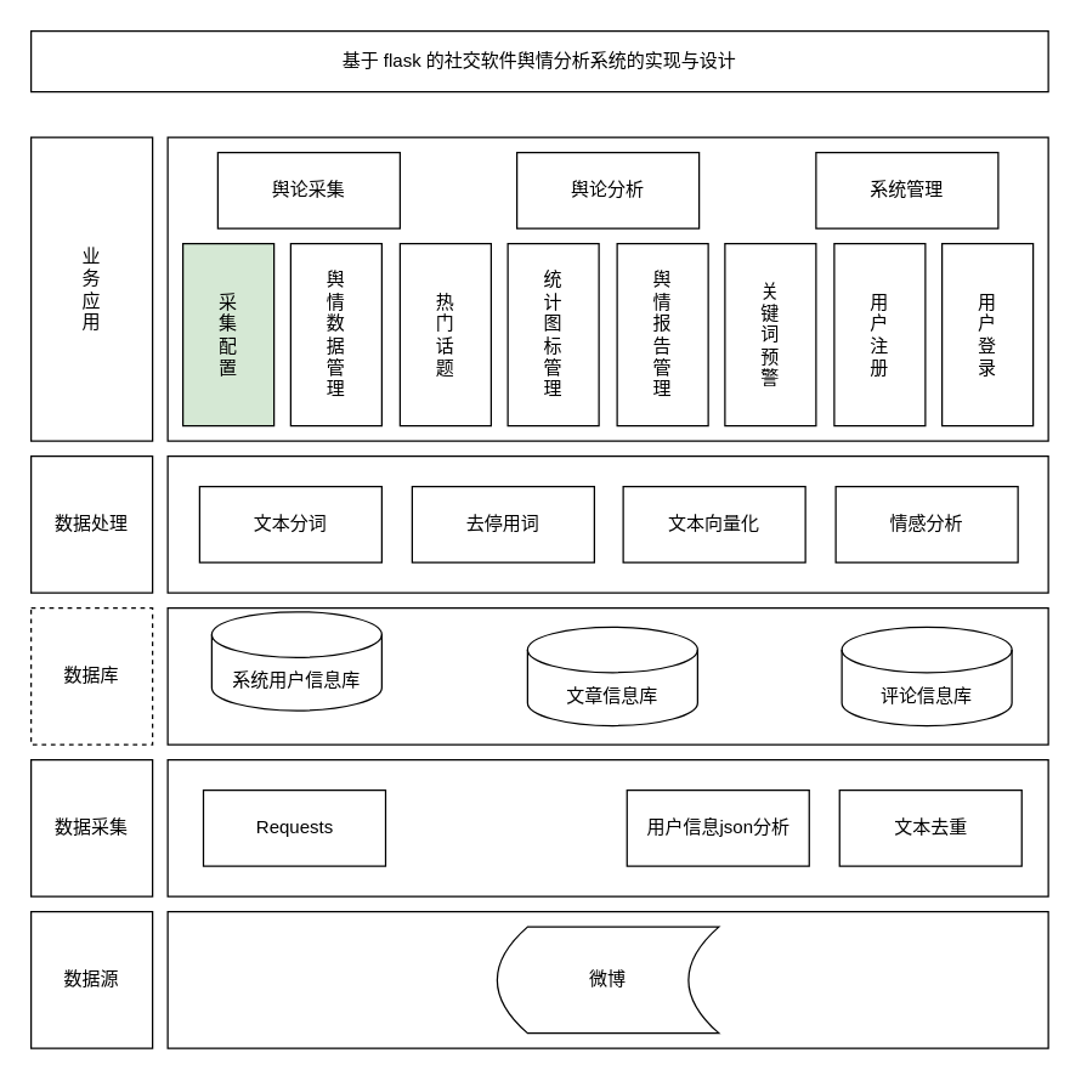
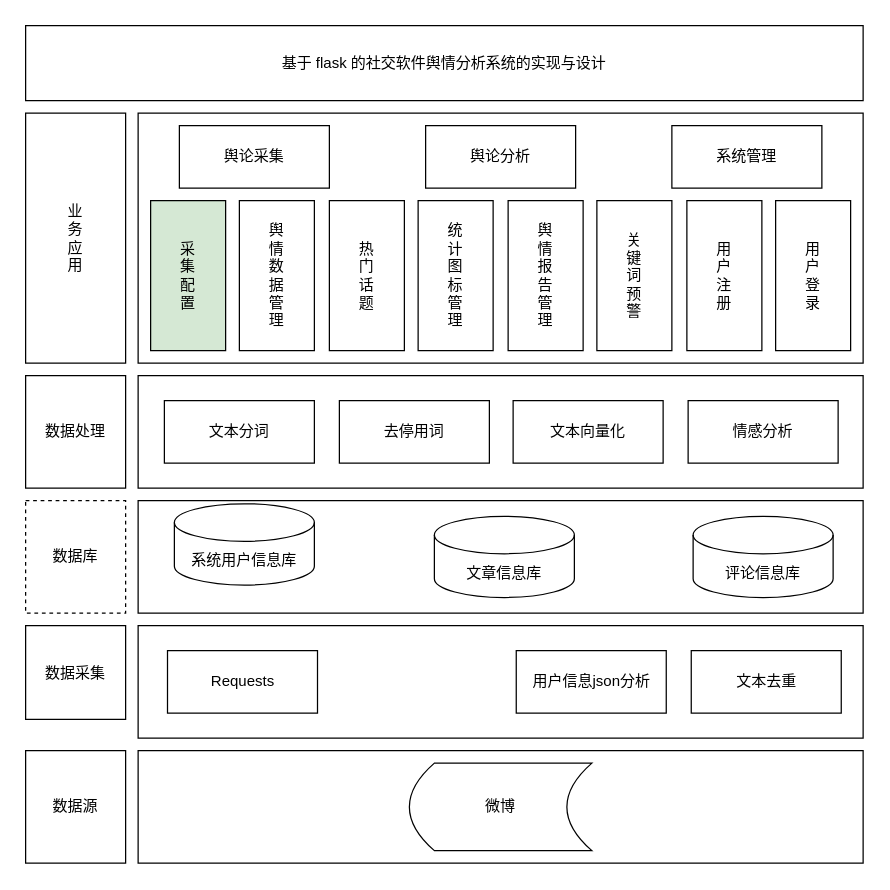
- <mxCell id="2" value="基于 flask 的社交软件舆情分析系统的实现与设计" style="rounded=0;whiteSpace=wrap;html=1;" vertex="1" parent="1"><mxGeometry x="20" y="20" width="670" height="40" as="geometry" /></mxCell>
+ <mxCell id="2" value="基于 flask 的社交软件舆情分析系统的实现与设计" style="rounded=0;whiteSpace=wrap;html=1;" vertex="1" parent="1"><mxGeometry x="20" y="20" width="670" height="60" as="geometry" /></mxCell>
- <mxCell id="6" value="数据采集" style="rounded=0;whiteSpace=wrap;html=1;" vertex="1" parent="1"><mxGeometry x="20" y="500" width="80" height="90" as="geometry" /></mxCell>
+ <mxCell id="6" value="数据采集" style="rounded=0;whiteSpace=wrap;html=1;" vertex="1" parent="1"><mxGeometry x="20" y="500" width="80" height="75" as="geometry" /></mxCell>
